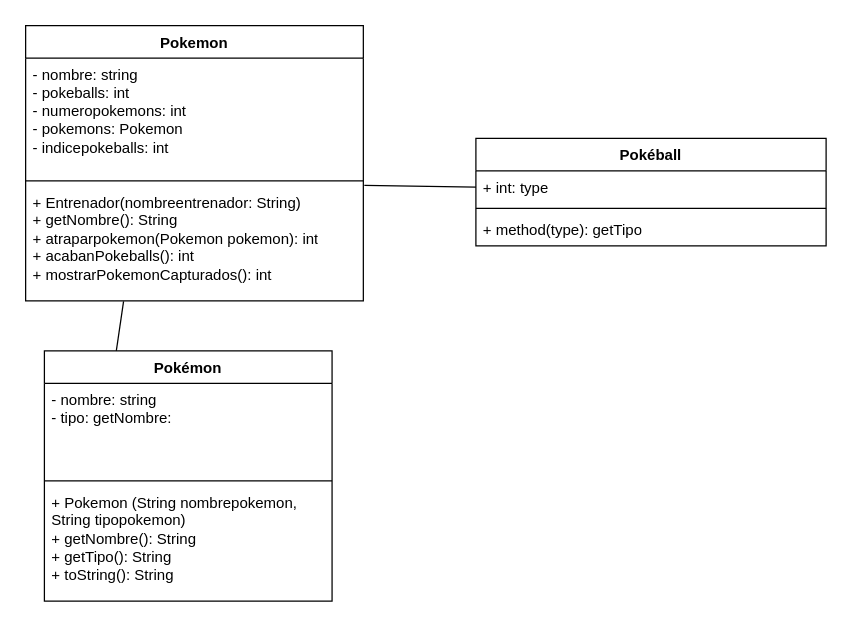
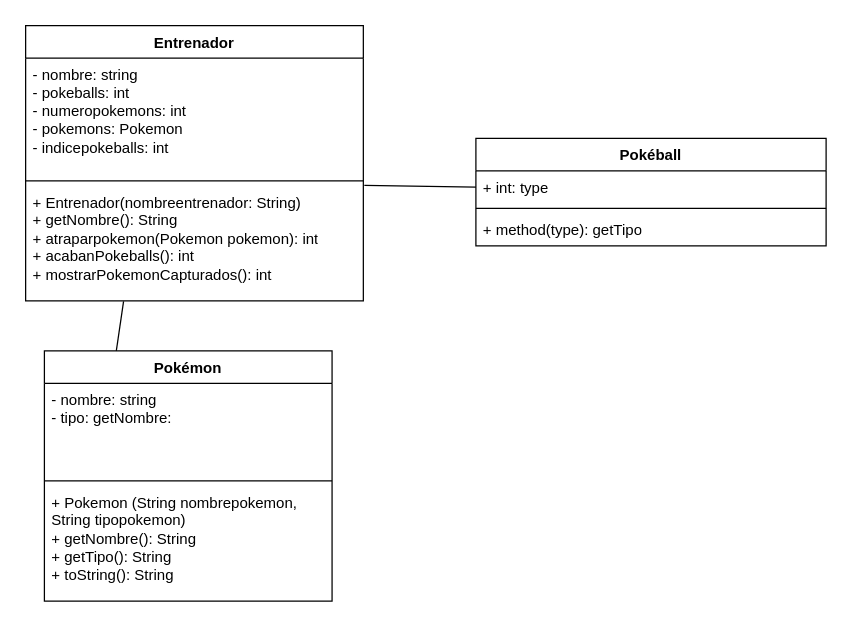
- <mxCell id="6" value="Pokemon" style="swimlane;fontStyle=1;align=center;verticalAlign=top;childLayout=stackLayout;horizontal=1;startSize=26;horizontalStack=0;resizeParent=1;resizeParentMax=0;resizeLast=0;collapsible=1;marginBottom=0;whiteSpace=wrap;html=1;" parent="1" vertex="1"><mxGeometry x="20" y="20" width="270" height="220" as="geometry" /></mxCell>
+ <mxCell id="6" value="Entrenador" style="swimlane;fontStyle=1;align=center;verticalAlign=top;childLayout=stackLayout;horizontal=1;startSize=26;horizontalStack=0;resizeParent=1;resizeParentMax=0;resizeLast=0;collapsible=1;marginBottom=0;whiteSpace=wrap;html=1;" parent="1" vertex="1"><mxGeometry x="20" y="20" width="270" height="220" as="geometry" /></mxCell>
